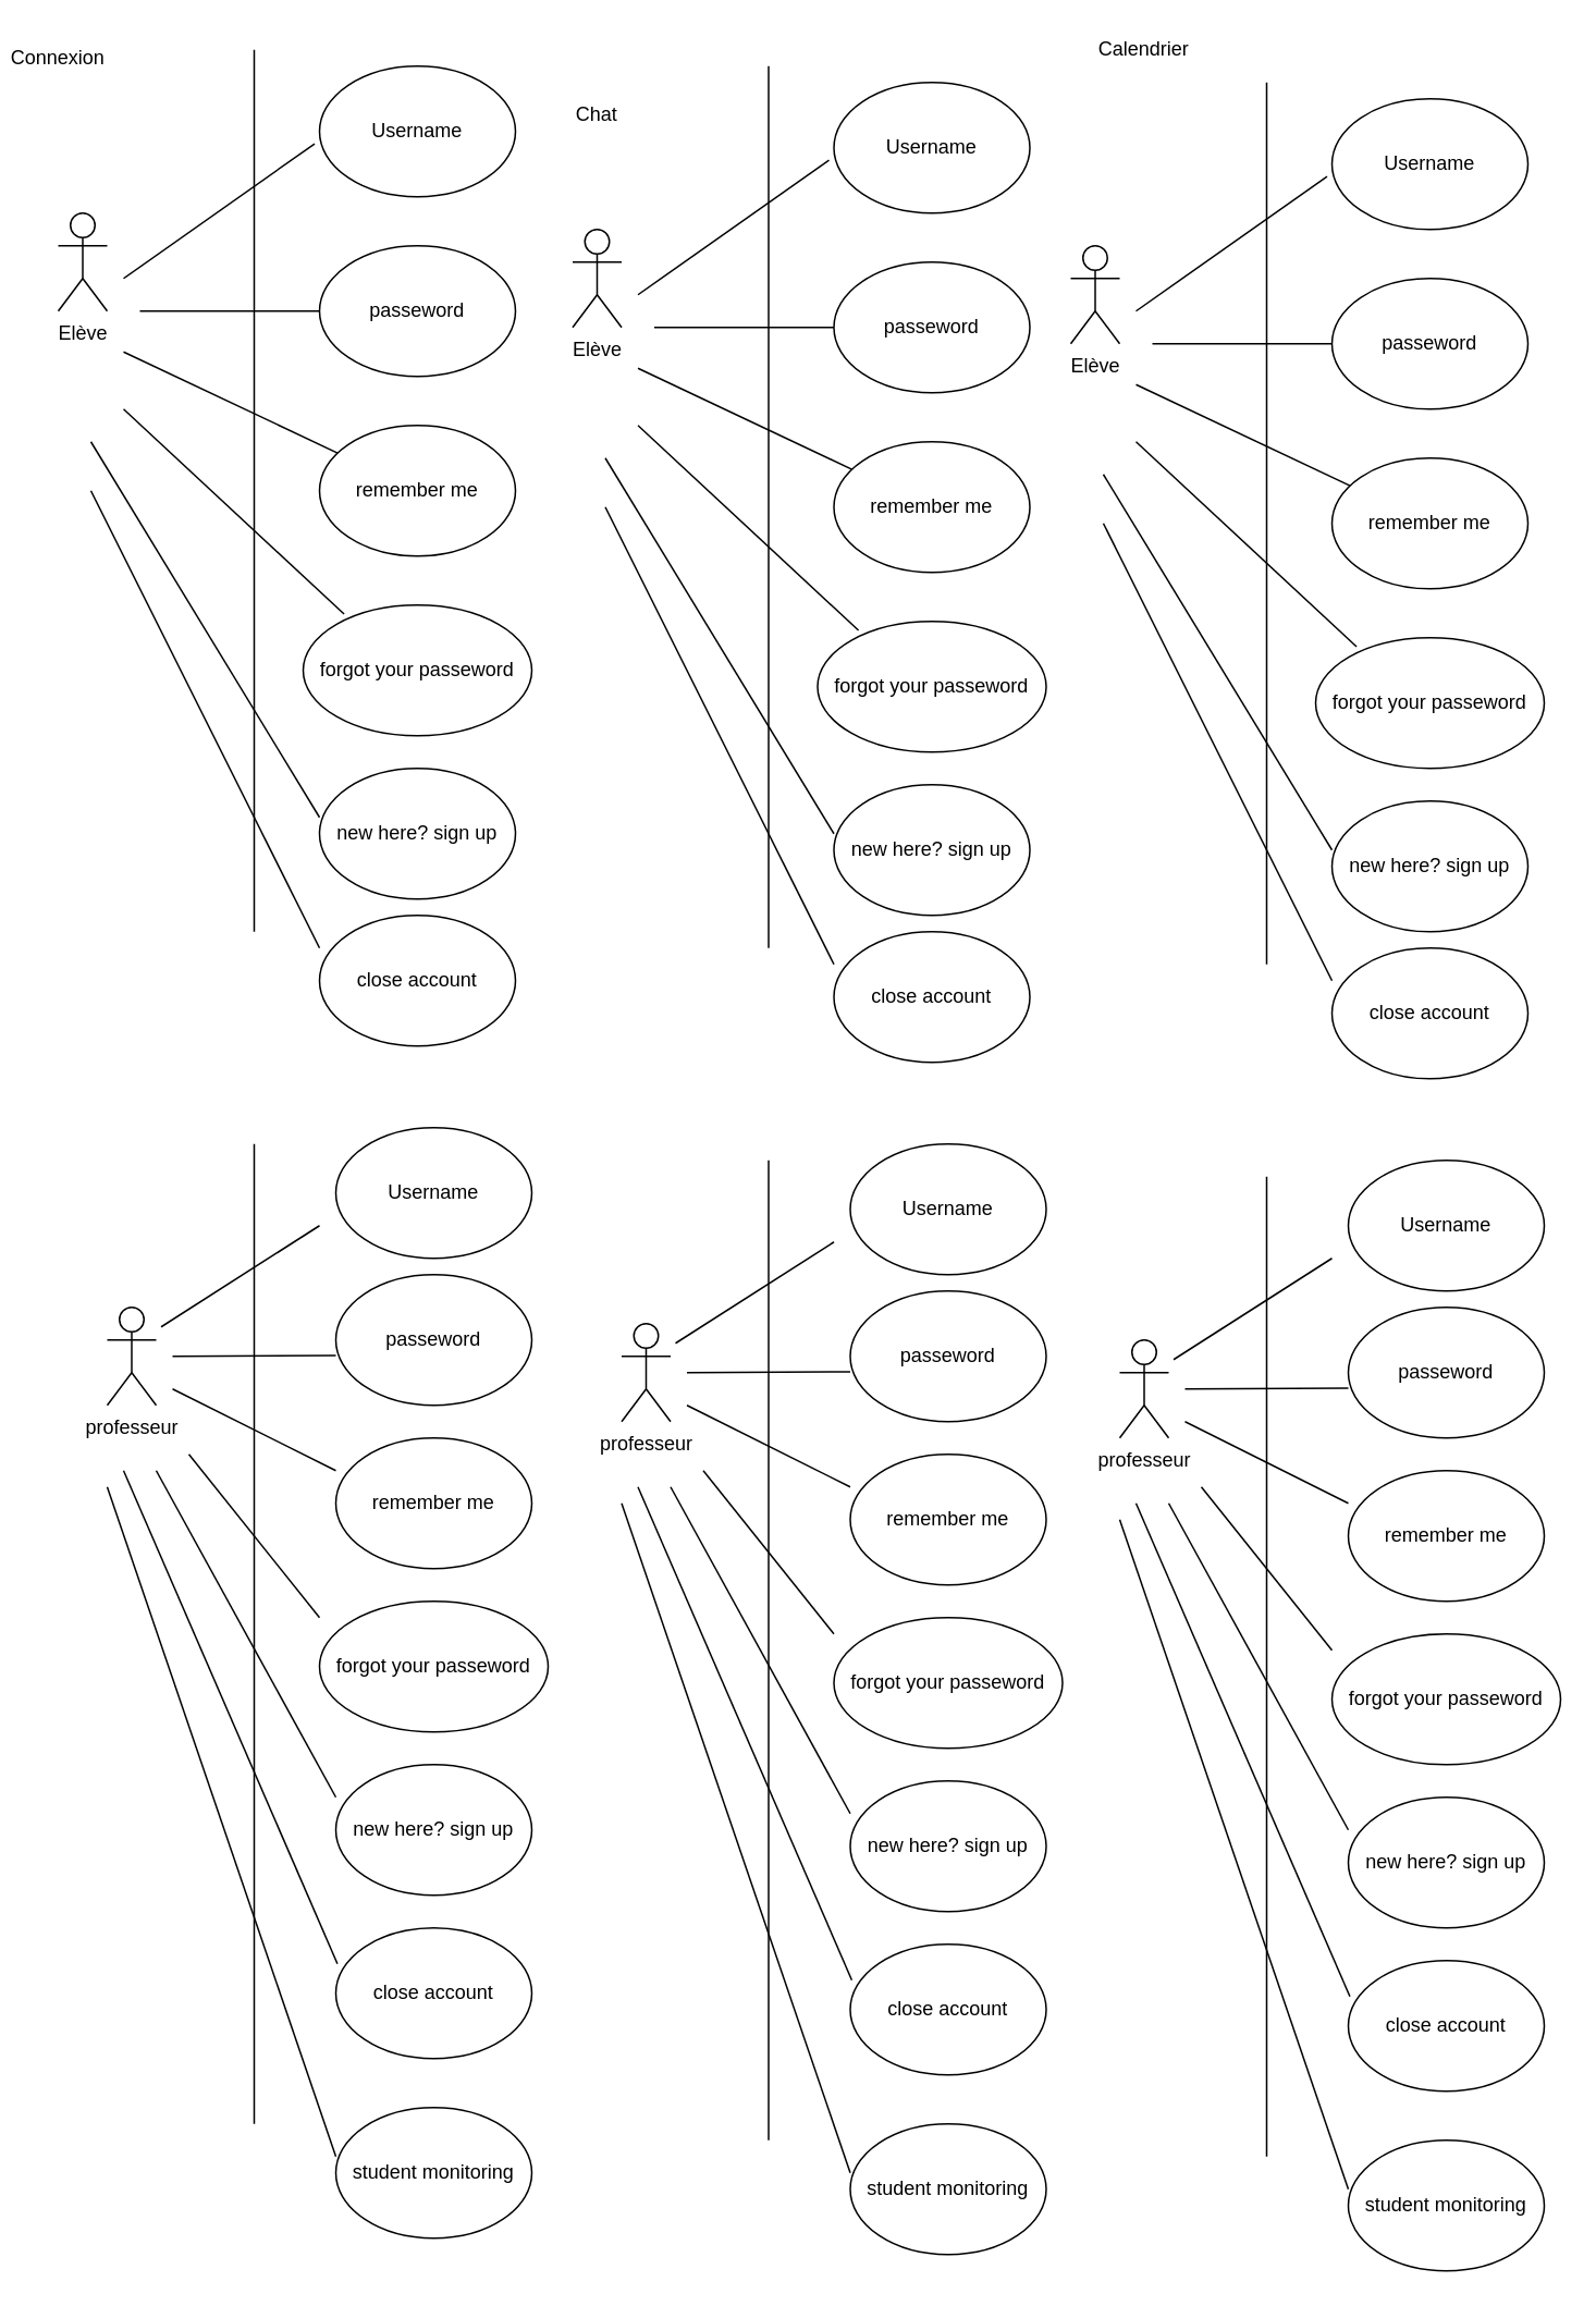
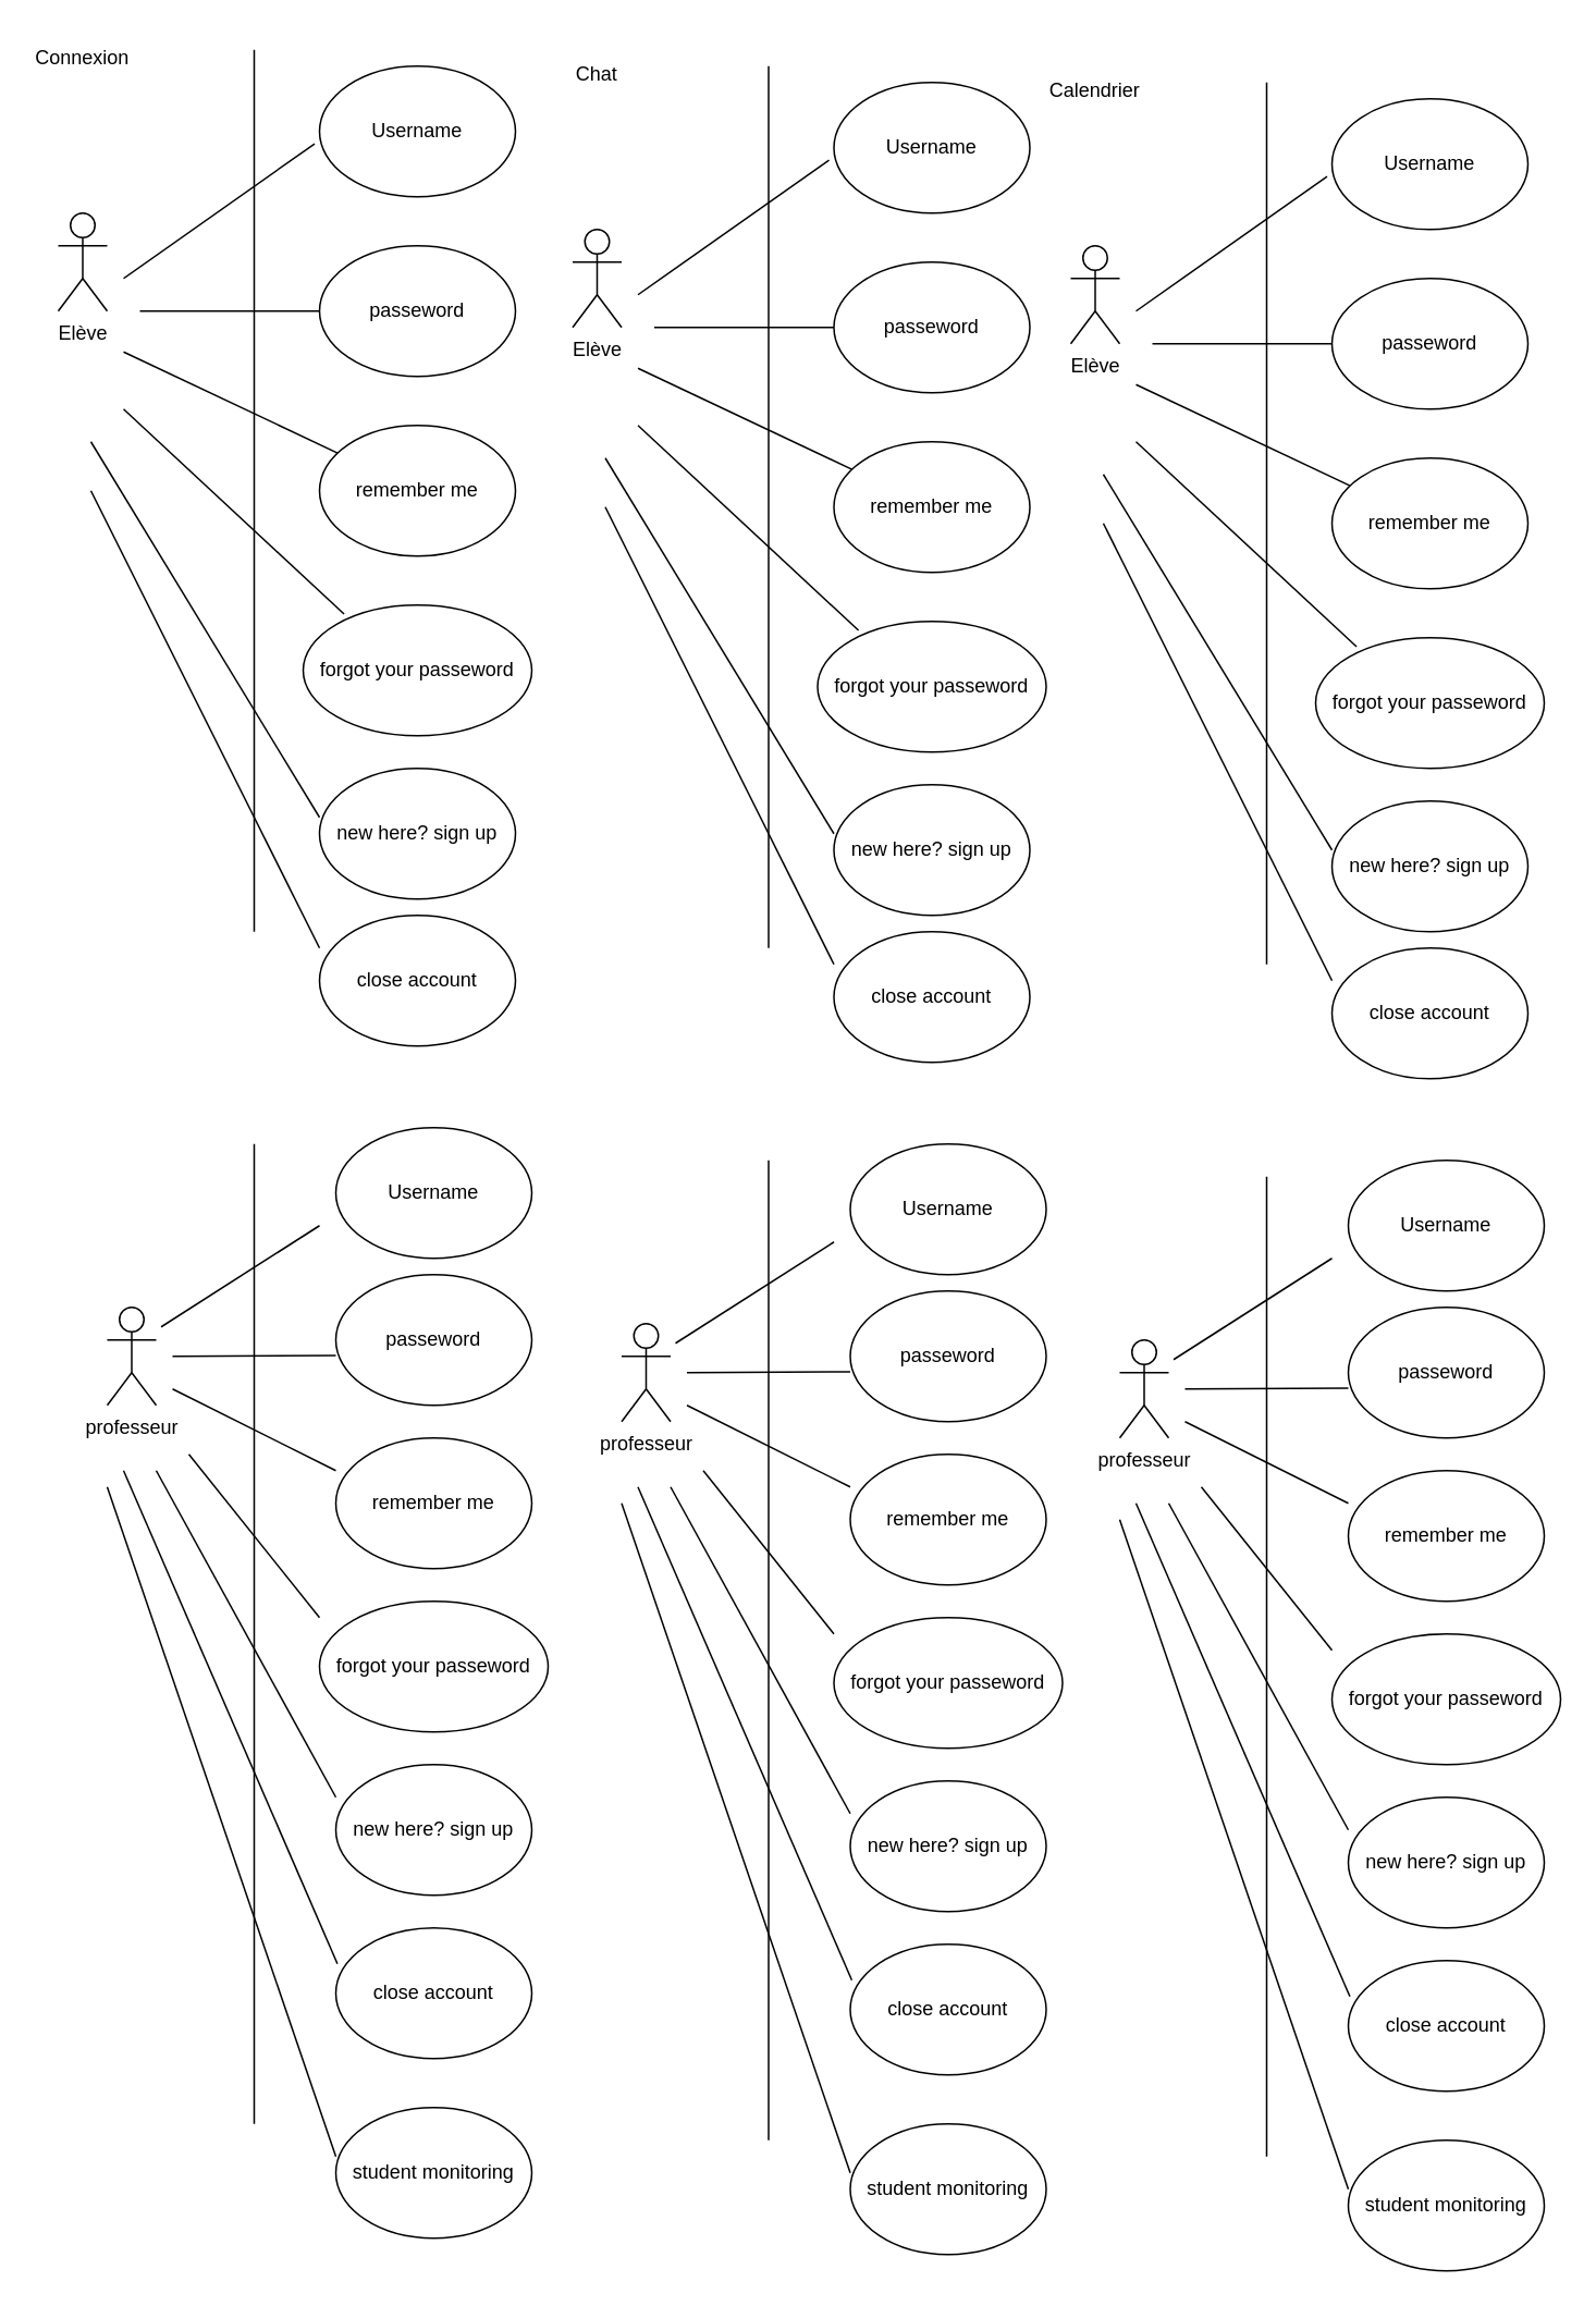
- <mxCell id="94" value="Calendrier" style="text;html=1;strokeColor=none;fillColor=none;align=center;verticalAlign=middle;whiteSpace=wrap;rounded=0;" vertex="1" parent="1"><mxGeometry x="670" y="15" width="60" height="30" as="geometry" /></mxCell>
+ <mxCell id="94" value="Calendrier" style="text;html=1;strokeColor=none;fillColor=none;align=center;verticalAlign=middle;whiteSpace=wrap;rounded=0;" vertex="1" parent="1"><mxGeometry x="640" y="40" width="60" height="30" as="geometry" /></mxCell>
- <mxCell id="32" value="Connexion" style="text;html=1;strokeColor=none;fillColor=none;align=center;verticalAlign=middle;whiteSpace=wrap;rounded=0;" vertex="1" parent="1"><mxGeometry x="5" y="20" width="60" height="30" as="geometry" /></mxCell>
+ <mxCell id="32" value="Connexion" style="text;html=1;strokeColor=none;fillColor=none;align=center;verticalAlign=middle;whiteSpace=wrap;rounded=0;" vertex="1" parent="1"><mxGeometry x="20" y="20" width="60" height="30" as="geometry" /></mxCell>
- <mxCell id="63" value="Chat" style="text;html=1;strokeColor=none;fillColor=none;align=center;verticalAlign=middle;whiteSpace=wrap;rounded=0;" vertex="1" parent="1"><mxGeometry x="335" y="55" width="60" height="30" as="geometry" /></mxCell>
+ <mxCell id="63" value="Chat" style="text;html=1;strokeColor=none;fillColor=none;align=center;verticalAlign=middle;whiteSpace=wrap;rounded=0;" vertex="1" parent="1"><mxGeometry x="335" y="30" width="60" height="30" as="geometry" /></mxCell>
